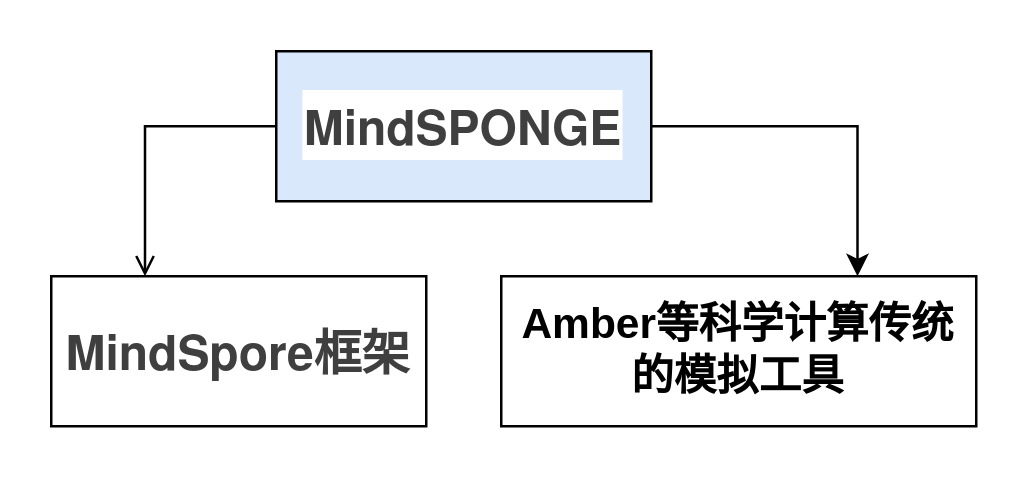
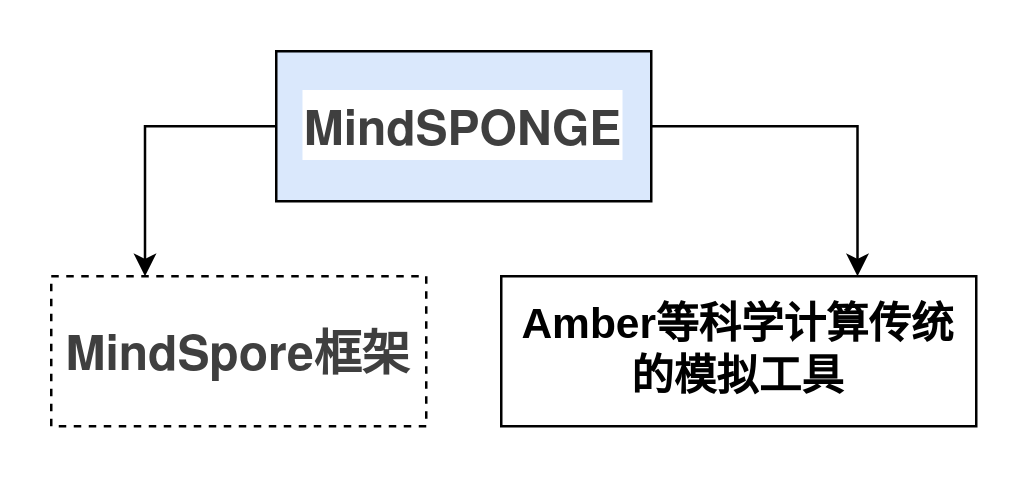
- <mxCell id="2" style="edgeStyle=orthogonalEdgeStyle;rounded=0;orthogonalLoop=1;jettySize=auto;html=1;exitX=0;exitY=0.5;exitDx=0;exitDy=0;entryX=0.25;entryY=0;entryDx=0;entryDy=0;fontSize=17;endArrow=open;" edge="1" parent="1" source="4" target="5"><mxGeometry relative="1" as="geometry" /></mxCell>
+ <mxCell id="2" style="edgeStyle=orthogonalEdgeStyle;rounded=0;orthogonalLoop=1;jettySize=auto;html=1;exitX=0;exitY=0.5;exitDx=0;exitDy=0;entryX=0.25;entryY=0;entryDx=0;entryDy=0;fontSize=17;" edge="1" parent="1" source="4" target="5"><mxGeometry relative="1" as="geometry" /></mxCell>
- <mxCell id="5" value="&lt;span style=&quot;color: rgb(63 , 63 , 63) ; font-family: &amp;#34;helvetica neue&amp;#34; , &amp;#34;arial&amp;#34; , &amp;#34;hiragino sans gb&amp;#34; , &amp;#34;stheiti&amp;#34; , &amp;#34;microsoft yahei&amp;#34; , &amp;#34;wenquanyi micro hei&amp;#34; ; font-size: 19.2px ; font-weight: 600 ; background-color: rgb(255 , 255 , 255)&quot;&gt;MindSpore框架&lt;/span&gt;" style="rounded=0;whiteSpace=wrap;html=1;" vertex="1" parent="1"><mxGeometry x="20" y="110" width="150" height="60" as="geometry" /></mxCell>
+ <mxCell id="5" value="&lt;span style=&quot;color: rgb(63 , 63 , 63) ; font-family: &amp;#34;helvetica neue&amp;#34; , &amp;#34;arial&amp;#34; , &amp;#34;hiragino sans gb&amp;#34; , &amp;#34;stheiti&amp;#34; , &amp;#34;microsoft yahei&amp;#34; , &amp;#34;wenquanyi micro hei&amp;#34; ; font-size: 19.2px ; font-weight: 600 ; background-color: rgb(255 , 255 , 255)&quot;&gt;MindSpore框架&lt;/span&gt;" style="rounded=0;whiteSpace=wrap;html=1;dashed=1;" vertex="1" parent="1"><mxGeometry x="20" y="110" width="150" height="60" as="geometry" /></mxCell>
